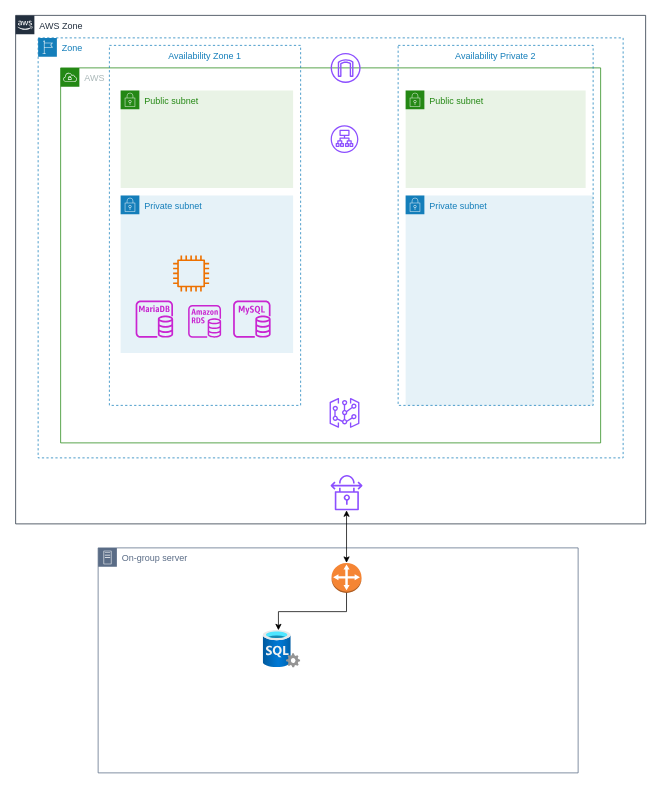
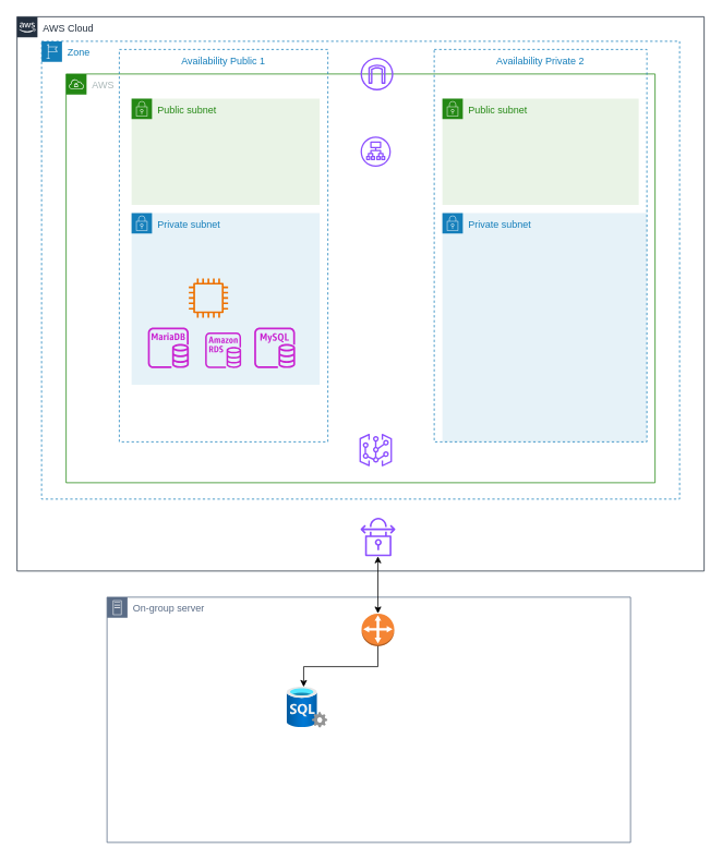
- <mxCell id="2" value="AWS Zone" style="points=[[0,0],[0.25,0],[0.5,0],[0.75,0],[1,0],[1,0.25],[1,0.5],[1,0.75],[1,1],[0.75,1],[0.5,1],[0.25,1],[0,1],[0,0.75],[0,0.5],[0,0.25]];outlineConnect=0;gradientColor=none;html=1;whiteSpace=wrap;fontSize=12;fontStyle=0;container=1;pointerEvents=0;collapsible=0;recursiveResize=0;shape=mxgraph.aws4.group;grIcon=mxgraph.aws4.group_aws_cloud_alt;strokeColor=#232F3E;fillColor=none;verticalAlign=top;align=left;spacingLeft=30;fontColor=#232F3E;dashed=0;" parent="1" vertex="1"><mxGeometry x="20" y="20" width="840" height="678" as="geometry" /></mxCell>
+ <mxCell id="2" value="AWS Cloud" style="points=[[0,0],[0.25,0],[0.5,0],[0.75,0],[1,0],[1,0.25],[1,0.5],[1,0.75],[1,1],[0.75,1],[0.5,1],[0.25,1],[0,1],[0,0.75],[0,0.5],[0,0.25]];outlineConnect=0;gradientColor=none;html=1;whiteSpace=wrap;fontSize=12;fontStyle=0;container=1;pointerEvents=0;collapsible=0;recursiveResize=0;shape=mxgraph.aws4.group;grIcon=mxgraph.aws4.group_aws_cloud_alt;strokeColor=#232F3E;fillColor=none;verticalAlign=top;align=left;spacingLeft=30;fontColor=#232F3E;dashed=0;" parent="1" vertex="1"><mxGeometry x="20" y="20" width="840" height="678" as="geometry" /></mxCell>
- <mxCell id="13" value="Availability Zone 1" style="fillColor=none;strokeColor=#147EBA;dashed=1;verticalAlign=top;fontStyle=0;fontColor=#147EBA;whiteSpace=wrap;html=1;" parent="5" vertex="1"><mxGeometry x="95" y="10" width="255" height="480" as="geometry" /></mxCell>
+ <mxCell id="13" value="Availability Public 1" style="fillColor=none;strokeColor=#147EBA;dashed=1;verticalAlign=top;fontStyle=0;fontColor=#147EBA;whiteSpace=wrap;html=1;" parent="5" vertex="1"><mxGeometry x="95" y="10" width="255" height="480" as="geometry" /></mxCell>
